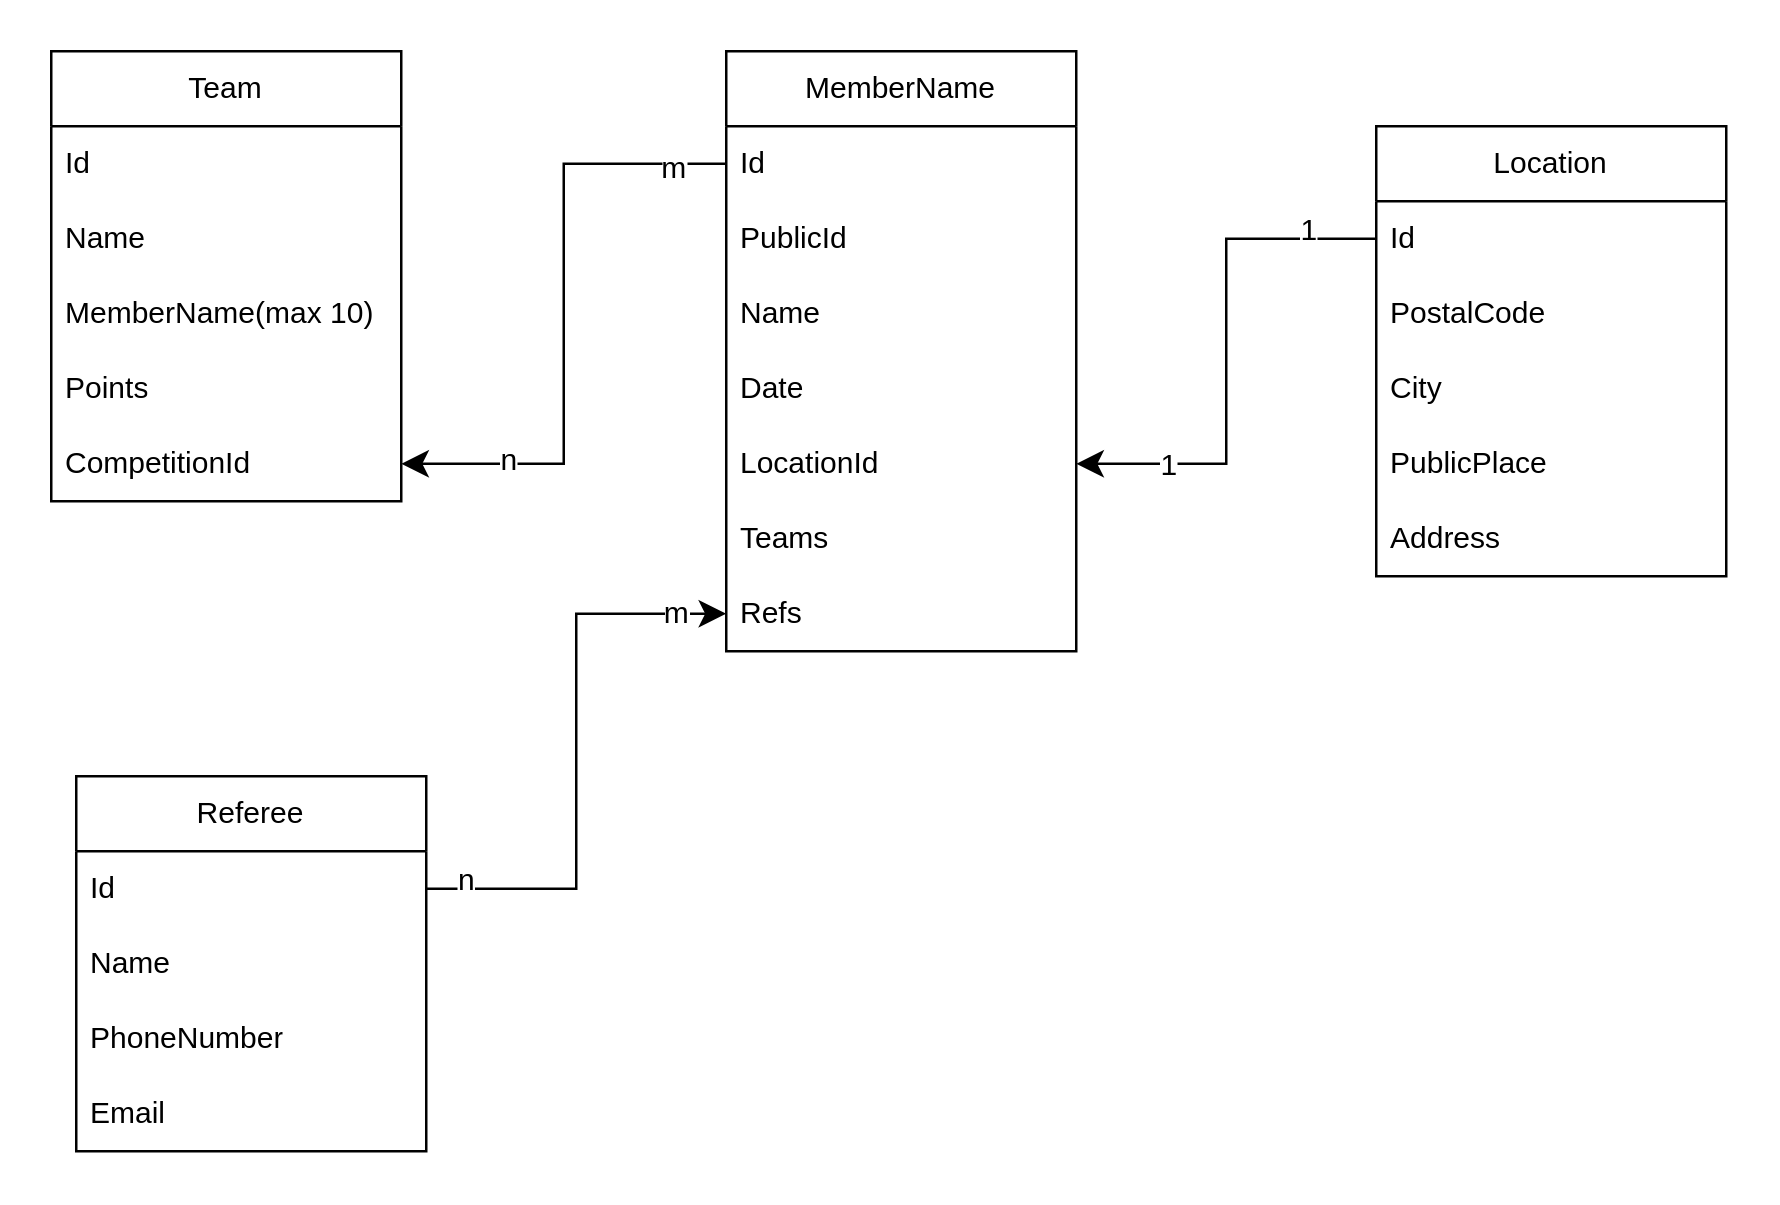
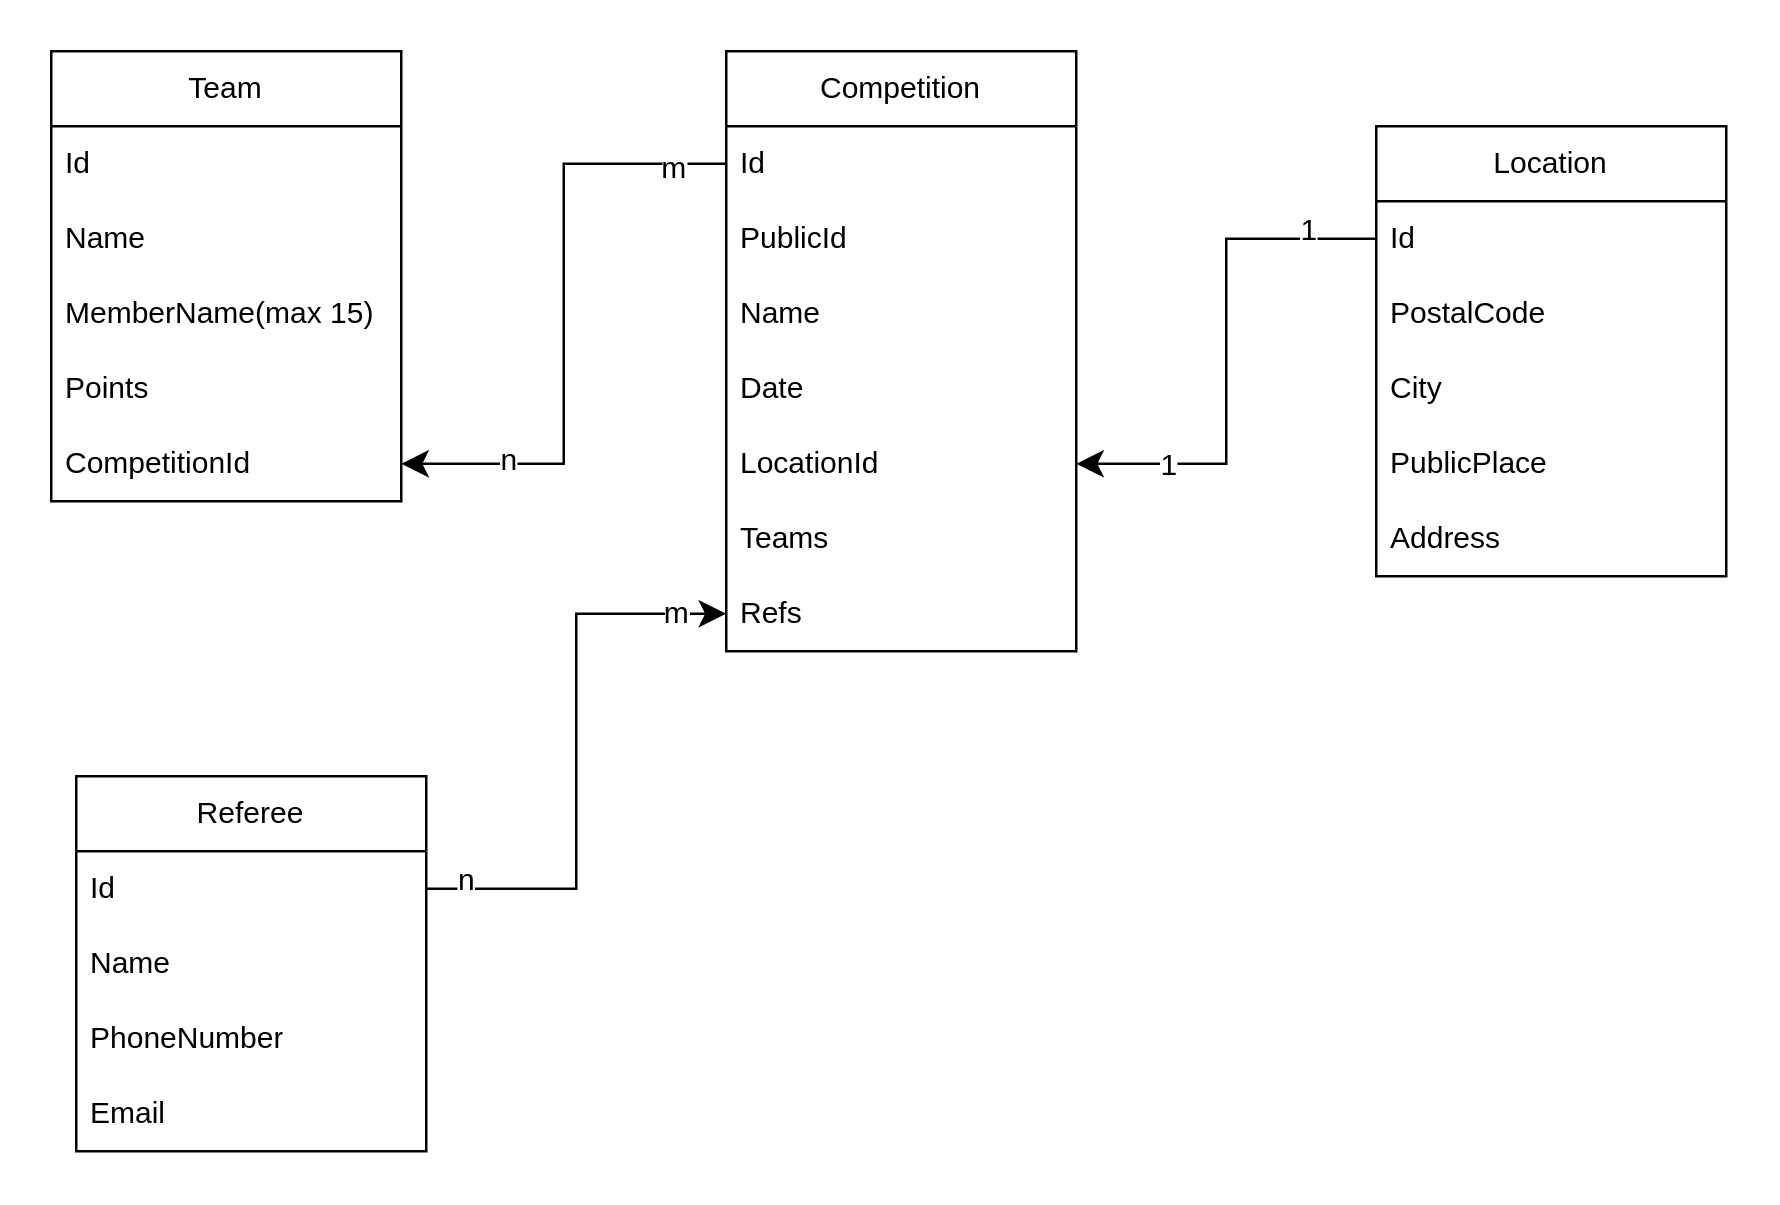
- <mxCell id="2" value="MemberName" style="swimlane;fontStyle=0;childLayout=stackLayout;horizontal=1;startSize=30;horizontalStack=0;resizeParent=1;resizeParentMax=0;resizeLast=0;collapsible=1;marginBottom=0;whiteSpace=wrap;html=1;" vertex="1" parent="1"><mxGeometry x="290" y="20" width="140" height="240" as="geometry" /></mxCell>
+ <mxCell id="2" value="Competition" style="swimlane;fontStyle=0;childLayout=stackLayout;horizontal=1;startSize=30;horizontalStack=0;resizeParent=1;resizeParentMax=0;resizeLast=0;collapsible=1;marginBottom=0;whiteSpace=wrap;html=1;" vertex="1" parent="1"><mxGeometry x="290" y="20" width="140" height="240" as="geometry" /></mxCell>
- <mxCell id="22" value="MemberName(max 10)" style="text;strokeColor=none;fillColor=none;align=left;verticalAlign=middle;spacingLeft=4;spacingRight=4;overflow=hidden;points=[[0,0.5],[1,0.5]];portConstraint=eastwest;rotatable=0;whiteSpace=wrap;html=1;" vertex="1" parent="19"><mxGeometry y="90" width="140" height="30" as="geometry" /></mxCell>
+ <mxCell id="22" value="MemberName(max 15)" style="text;strokeColor=none;fillColor=none;align=left;verticalAlign=middle;spacingLeft=4;spacingRight=4;overflow=hidden;points=[[0,0.5],[1,0.5]];portConstraint=eastwest;rotatable=0;whiteSpace=wrap;html=1;" vertex="1" parent="19"><mxGeometry y="90" width="140" height="30" as="geometry" /></mxCell>
